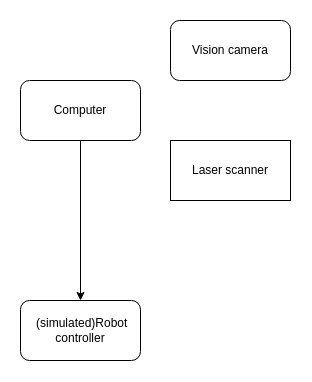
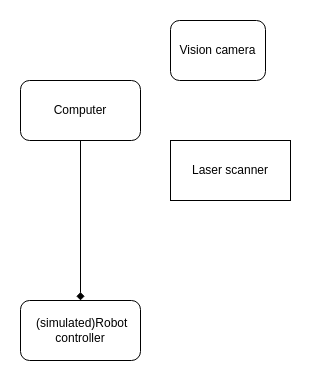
- <mxCell id="4" value="Vision camera" style="rounded=1;whiteSpace=wrap;html=1;" vertex="1" parent="1"><mxGeometry x="170" y="20" width="120" height="60" as="geometry" /></mxCell>
+ <mxCell id="4" value="Vision camera" style="rounded=1;whiteSpace=wrap;html=1;" vertex="1" parent="1"><mxGeometry x="170" y="20" width="95" height="60" as="geometry" /></mxCell>
- <mxCell id="2" style="edgeStyle=orthogonalEdgeStyle;rounded=0;orthogonalLoop=1;jettySize=auto;html=1;exitX=0.5;exitY=1;exitDx=0;exitDy=0;entryX=0.5;entryY=0;entryDx=0;entryDy=0;" edge="1" parent="1" source="3" target="6"><mxGeometry relative="1" as="geometry" /></mxCell>
+ <mxCell id="2" style="edgeStyle=orthogonalEdgeStyle;rounded=0;orthogonalLoop=1;jettySize=auto;html=1;exitX=0.5;exitY=1;exitDx=0;exitDy=0;entryX=0.5;entryY=0;entryDx=0;entryDy=0;endArrow=diamond;" edge="1" parent="1" source="3" target="6"><mxGeometry relative="1" as="geometry" /></mxCell>
